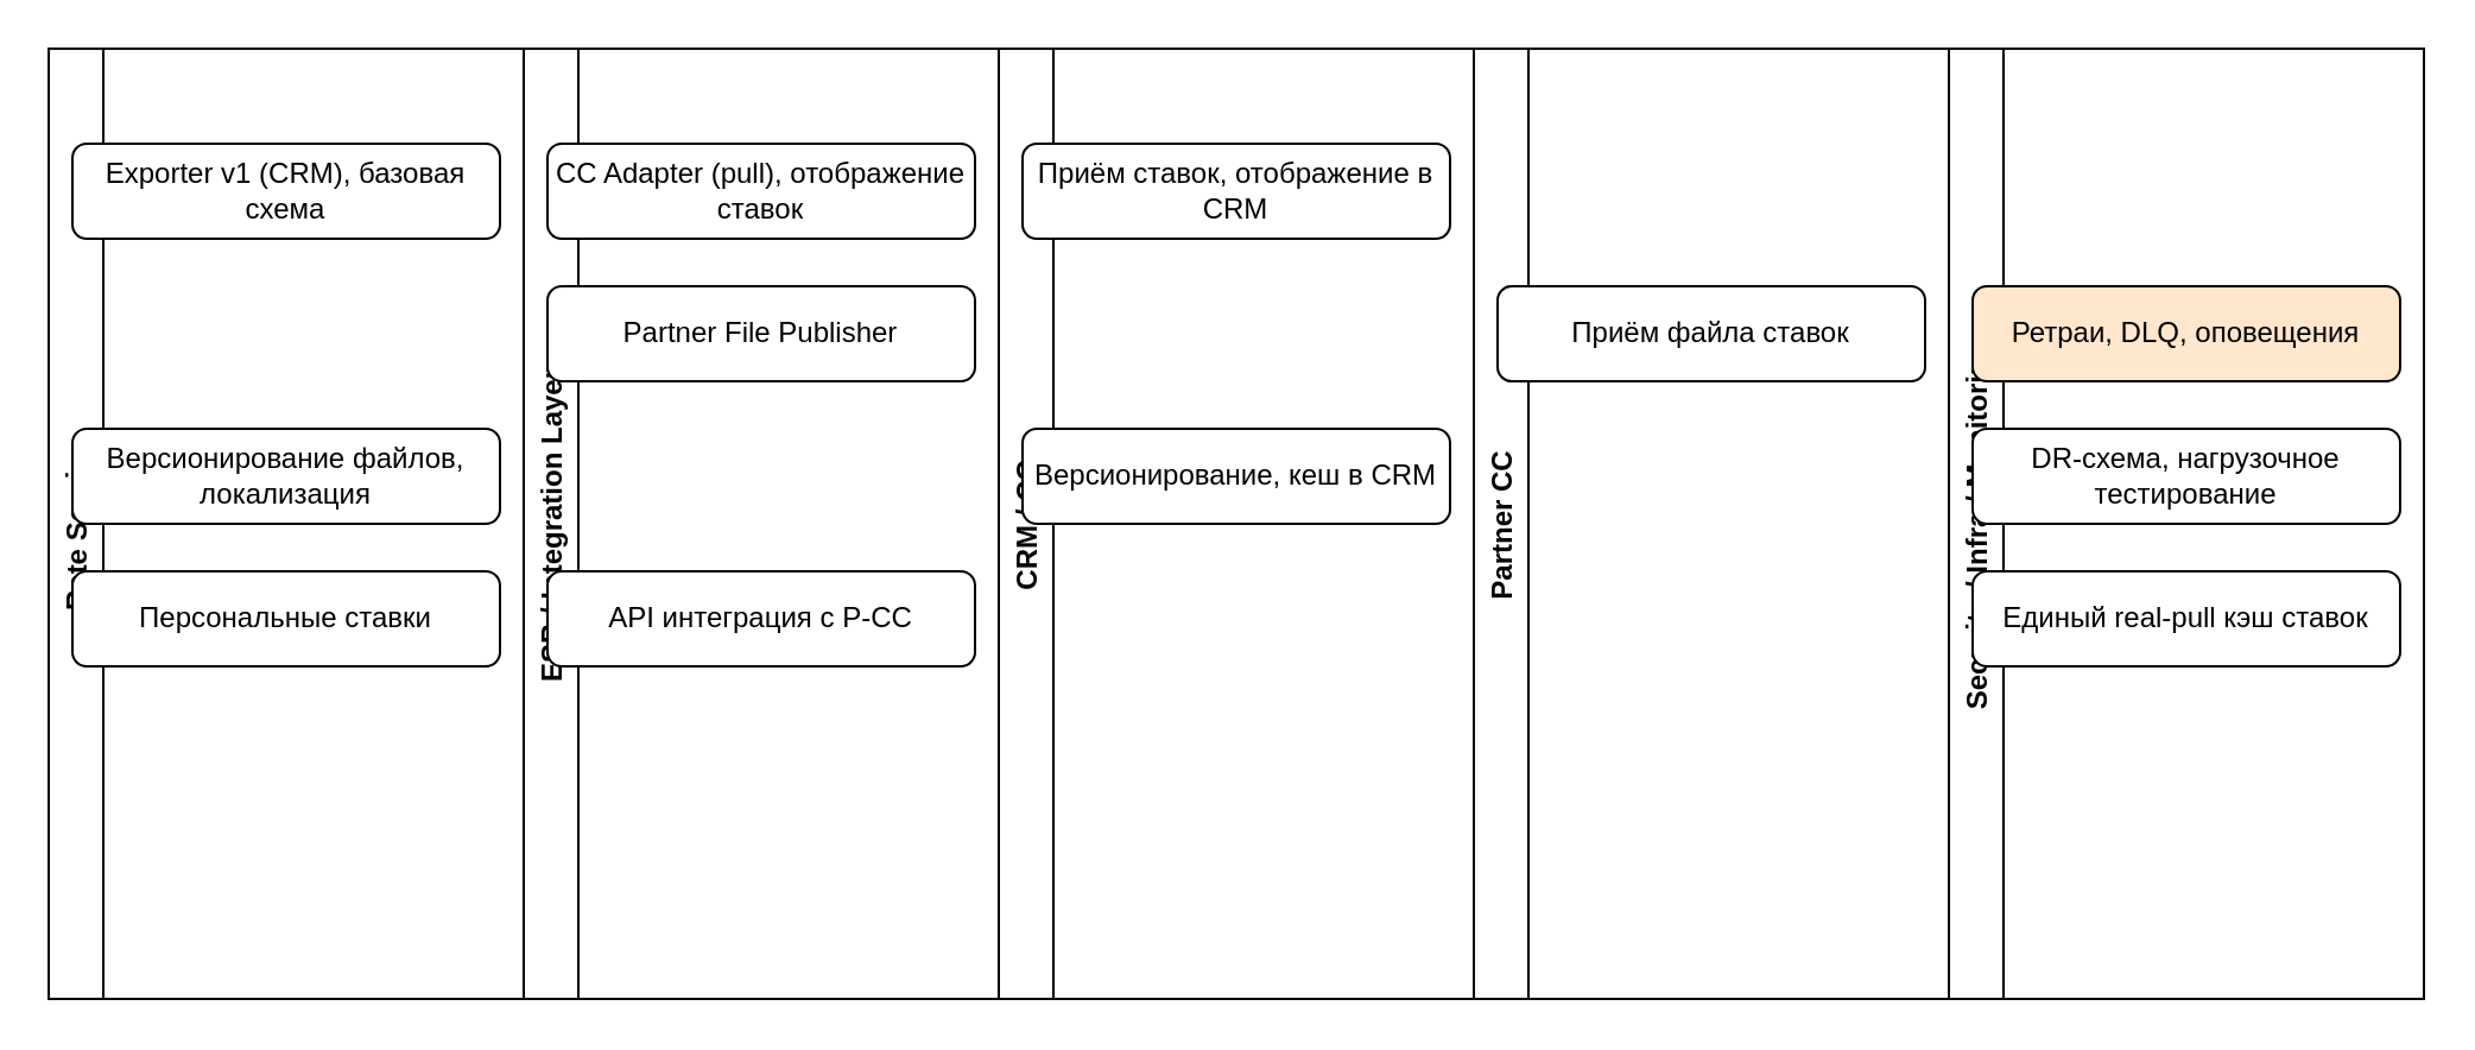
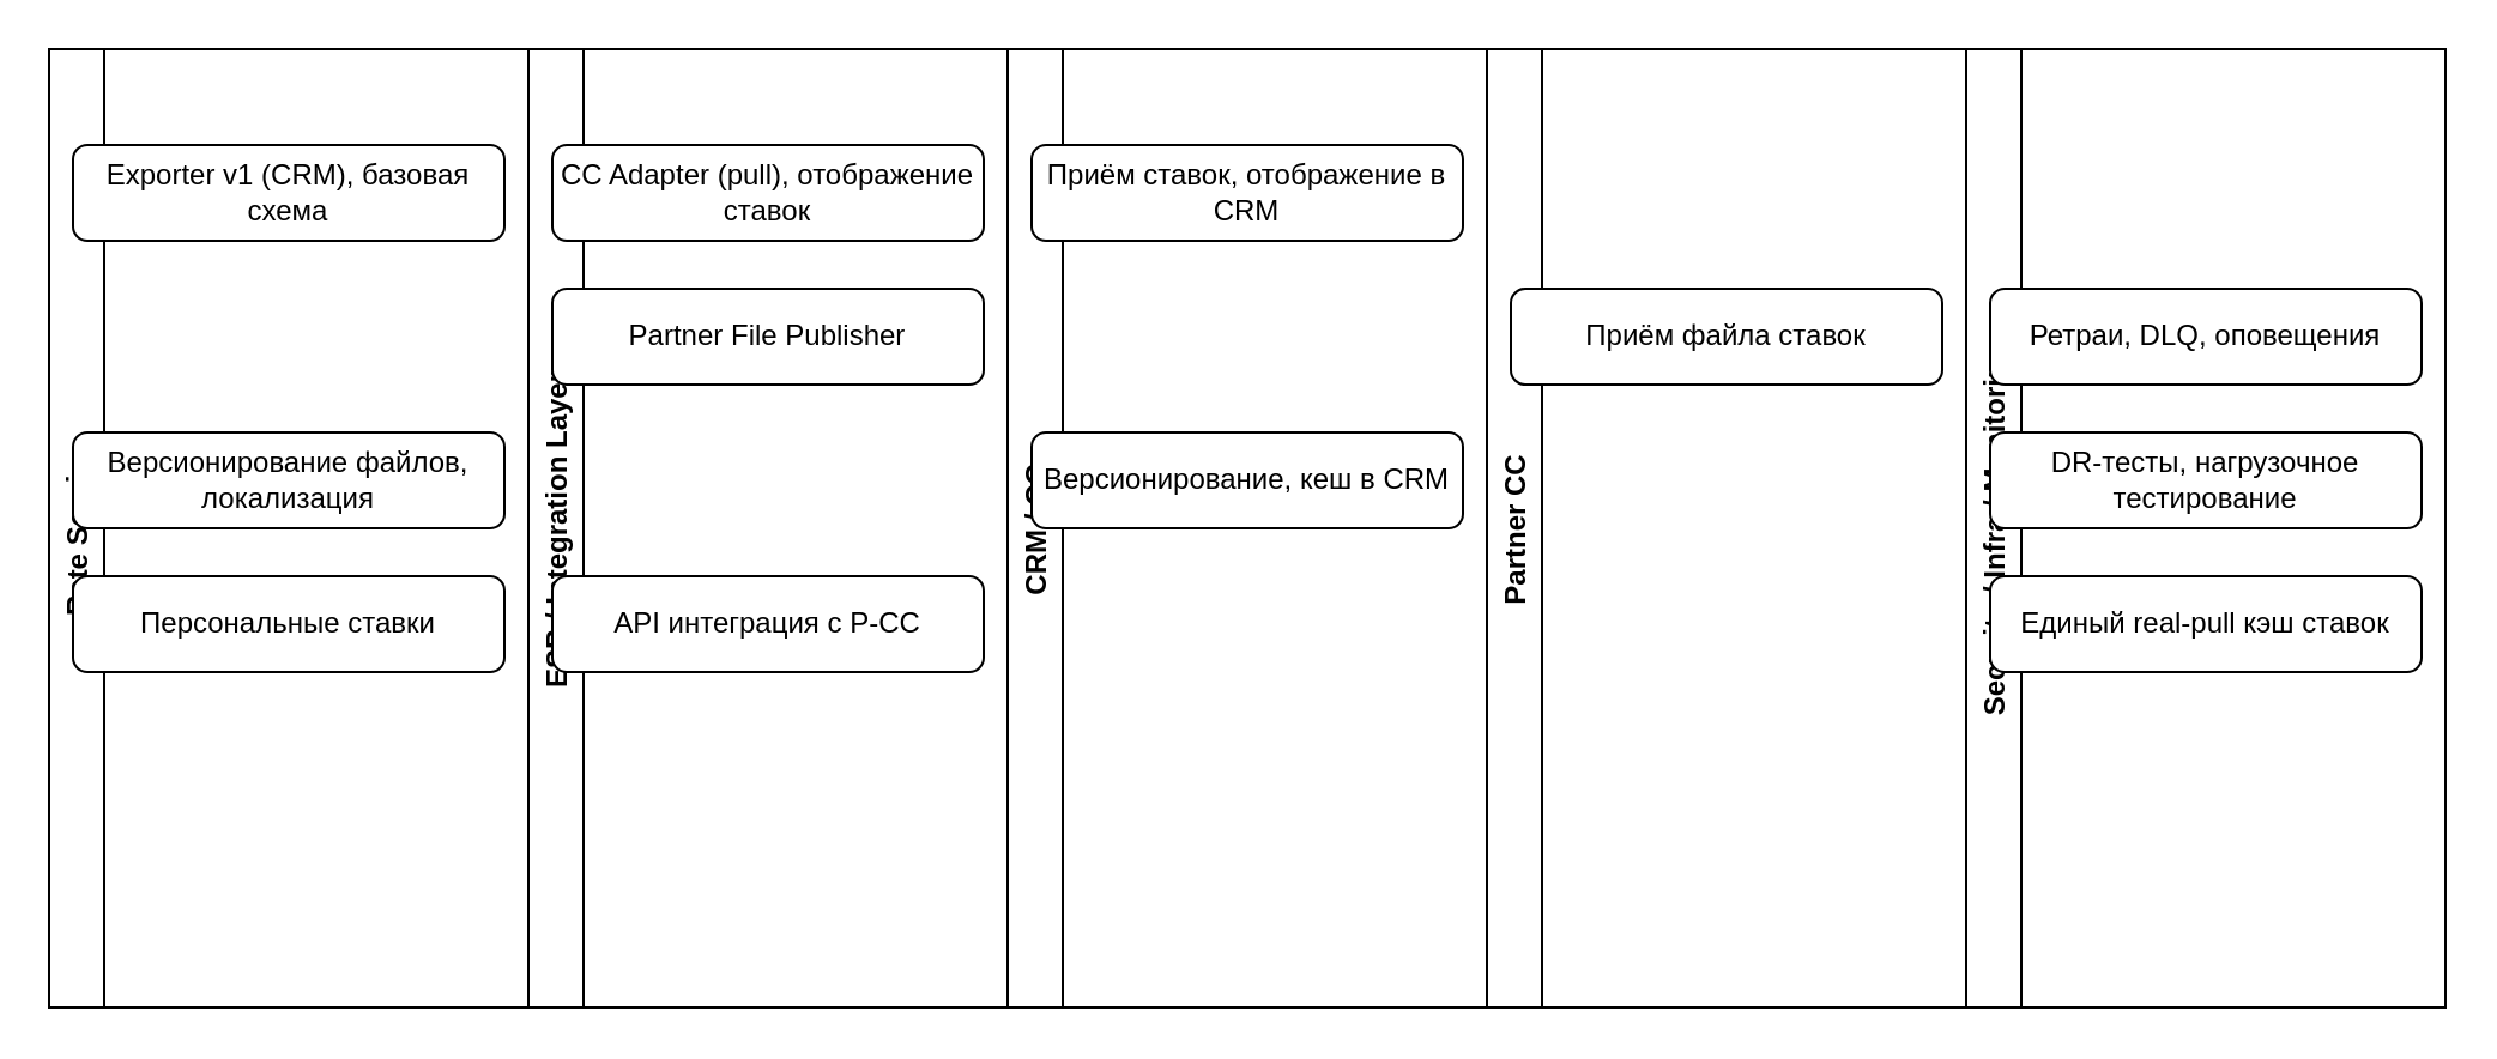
- <mxCell id="12" value="Ретраи, DLQ, оповещения" style="rounded=1;whiteSpace=wrap;html=1;fillColor=#ffe6cc;" vertex="1" parent="6"><mxGeometry x="10" y="100" width="180" height="40" as="geometry" /></mxCell>
+ <mxCell id="12" value="Ретраи, DLQ, оповещения" style="rounded=1;whiteSpace=wrap;html=1;" vertex="1" parent="6"><mxGeometry x="10" y="100" width="180" height="40" as="geometry" /></mxCell>
- <mxCell id="15" value="DR-схема, нагрузочное тестирование" style="rounded=1;whiteSpace=wrap;html=1;" vertex="1" parent="6"><mxGeometry x="10" y="160" width="180" height="40" as="geometry" /></mxCell>
+ <mxCell id="15" value="DR-тесты, нагрузочное тестирование" style="rounded=1;whiteSpace=wrap;html=1;" vertex="1" parent="6"><mxGeometry x="10" y="160" width="180" height="40" as="geometry" /></mxCell>
